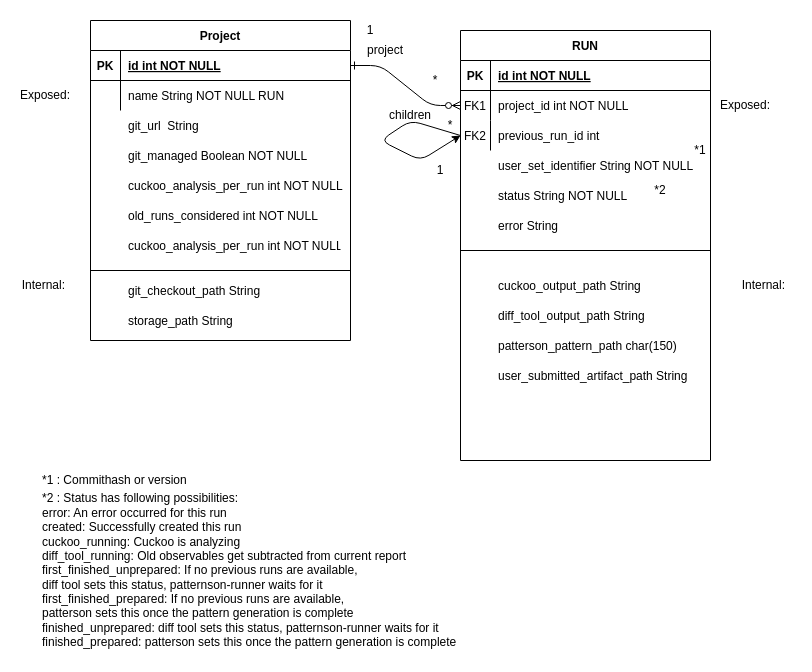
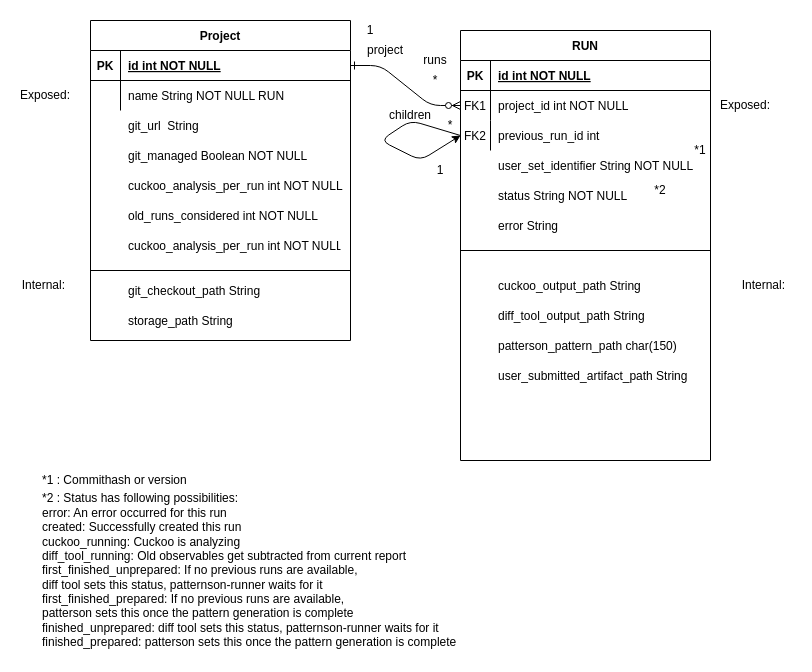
+ <mxCell id="46" value="runs" style="text;html=1;strokeColor=none;fillColor=none;align=center;verticalAlign=middle;whiteSpace=wrap;rounded=0;" vertex="1" parent="1"><mxGeometry x="415" y="50" width="40" height="20" as="geometry" /></mxCell>
